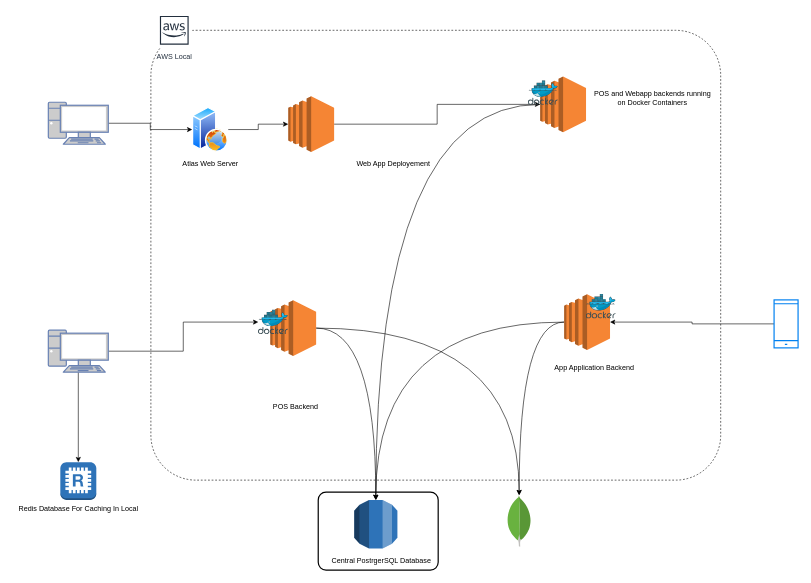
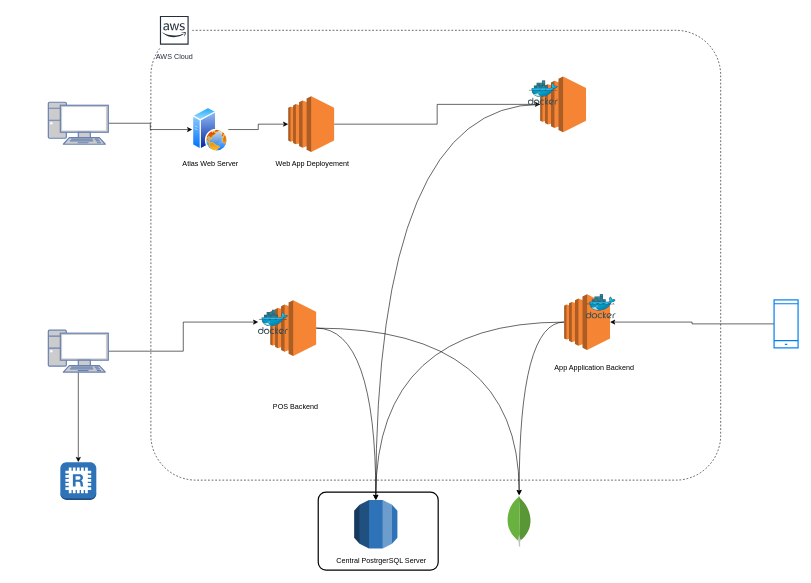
- <mxCell id="35" value="AWS Local" style="sketch=0;outlineConnect=0;fontColor=#232F3E;gradientColor=none;strokeColor=#232F3E;fillColor=#ffffff;dashed=0;verticalLabelPosition=bottom;verticalAlign=top;align=center;html=1;fontSize=12;fontStyle=0;aspect=fixed;shape=mxgraph.aws4.resourceIcon;resIcon=mxgraph.aws4.aws_cloud;" vertex="1" parent="1"><mxGeometry x="260" y="20" width="60" height="60" as="geometry" /></mxCell>
+ <mxCell id="35" value="AWS Cloud" style="sketch=0;outlineConnect=0;fontColor=#232F3E;gradientColor=none;strokeColor=#232F3E;fillColor=#ffffff;dashed=0;verticalLabelPosition=bottom;verticalAlign=top;align=center;html=1;fontSize=12;fontStyle=0;aspect=fixed;shape=mxgraph.aws4.resourceIcon;resIcon=mxgraph.aws4.aws_cloud;" vertex="1" parent="1"><mxGeometry x="260" y="20" width="60" height="60" as="geometry" /></mxCell>
- <mxCell id="32" value="POS and Webapp backends running&lt;div&gt;on Docker Containers&lt;/div&gt;" style="text;html=1;align=center;verticalAlign=middle;resizable=0;points=[];autosize=1;strokeColor=none;fillColor=none;" vertex="1" parent="1"><mxGeometry x="976.5" y="143" width="220" height="40" as="geometry" /></mxCell>
- <mxCell id="24" value="Web App Deployement" style="text;html=1;align=center;verticalAlign=middle;resizable=0;points=[];autosize=1;strokeColor=none;fillColor=none;" vertex="1" parent="1"><mxGeometry x="580" y="258" width="150" height="30" as="geometry" /></mxCell>
+ <mxCell id="24" value="Web App Deployement" style="text;html=1;align=center;verticalAlign=middle;resizable=0;points=[];autosize=1;strokeColor=none;fillColor=none;" vertex="1" parent="1"><mxGeometry x="445" y="258" width="150" height="30" as="geometry" /></mxCell>
- <mxCell id="34" value="Redis Database For Caching In Local" style="text;html=1;align=center;verticalAlign=middle;resizable=0;points=[];autosize=1;strokeColor=none;fillColor=none;" vertex="1" parent="1"><mxGeometry x="20" y="833" width="220" height="30" as="geometry" /></mxCell>
- <mxCell id="30" value="Central PostrgerSQL Database" style="text;html=1;align=center;verticalAlign=middle;resizable=0;points=[];autosize=1;strokeColor=none;fillColor=none;" vertex="1" parent="1"><mxGeometry x="540" y="920" width="190" height="30" as="geometry" /></mxCell>
+ <mxCell id="30" value="Central PostrgerSQL Server" style="text;html=1;align=center;verticalAlign=middle;resizable=0;points=[];autosize=1;strokeColor=none;fillColor=none;" vertex="1" parent="1"><mxGeometry x="540" y="920" width="190" height="30" as="geometry" /></mxCell>
